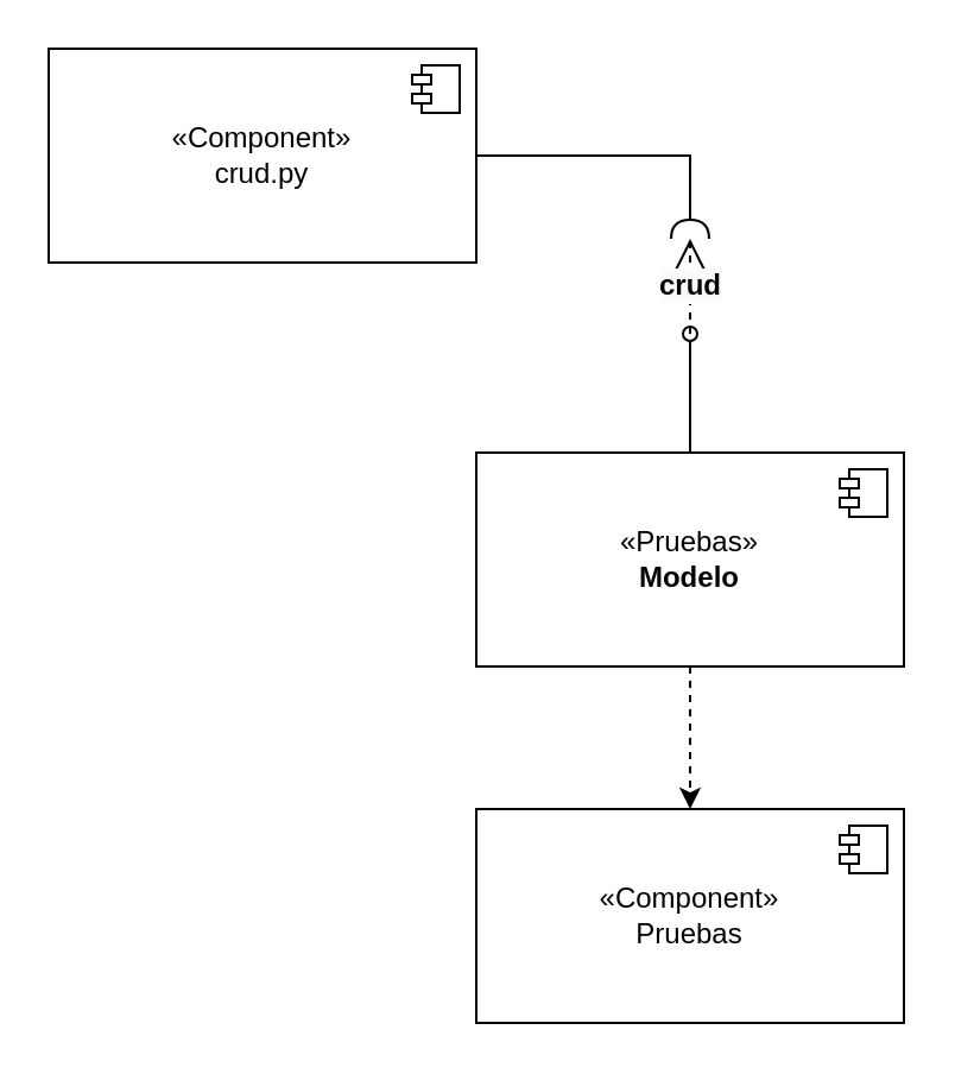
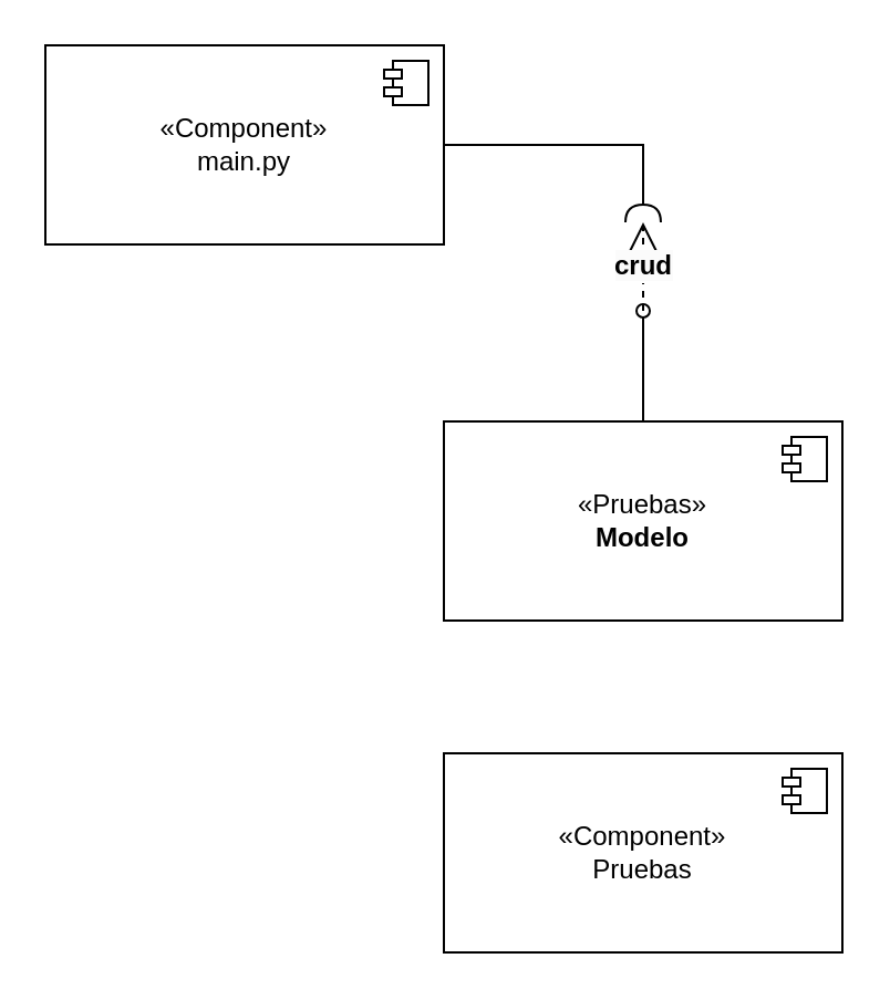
- <mxCell id="3" value="«Component»&lt;div&gt;crud.py&lt;/div&gt;" style="html=1;dropTarget=0;whiteSpace=wrap;" parent="1" vertex="1"><mxGeometry x="20" y="20" width="180" height="90" as="geometry" /></mxCell>
+ <mxCell id="3" value="«Component»&lt;div&gt;main.py&lt;/div&gt;" style="html=1;dropTarget=0;whiteSpace=wrap;" parent="1" vertex="1"><mxGeometry x="20" y="20" width="180" height="90" as="geometry" /></mxCell>
- <mxCell id="6" style="edgeStyle=orthogonalEdgeStyle;rounded=0;orthogonalLoop=1;jettySize=auto;html=1;entryX=0.5;entryY=0;entryDx=0;entryDy=0;dashed=1;" parent="1" source="7" target="10" edge="1"><mxGeometry relative="1" as="geometry" /></mxCell>
